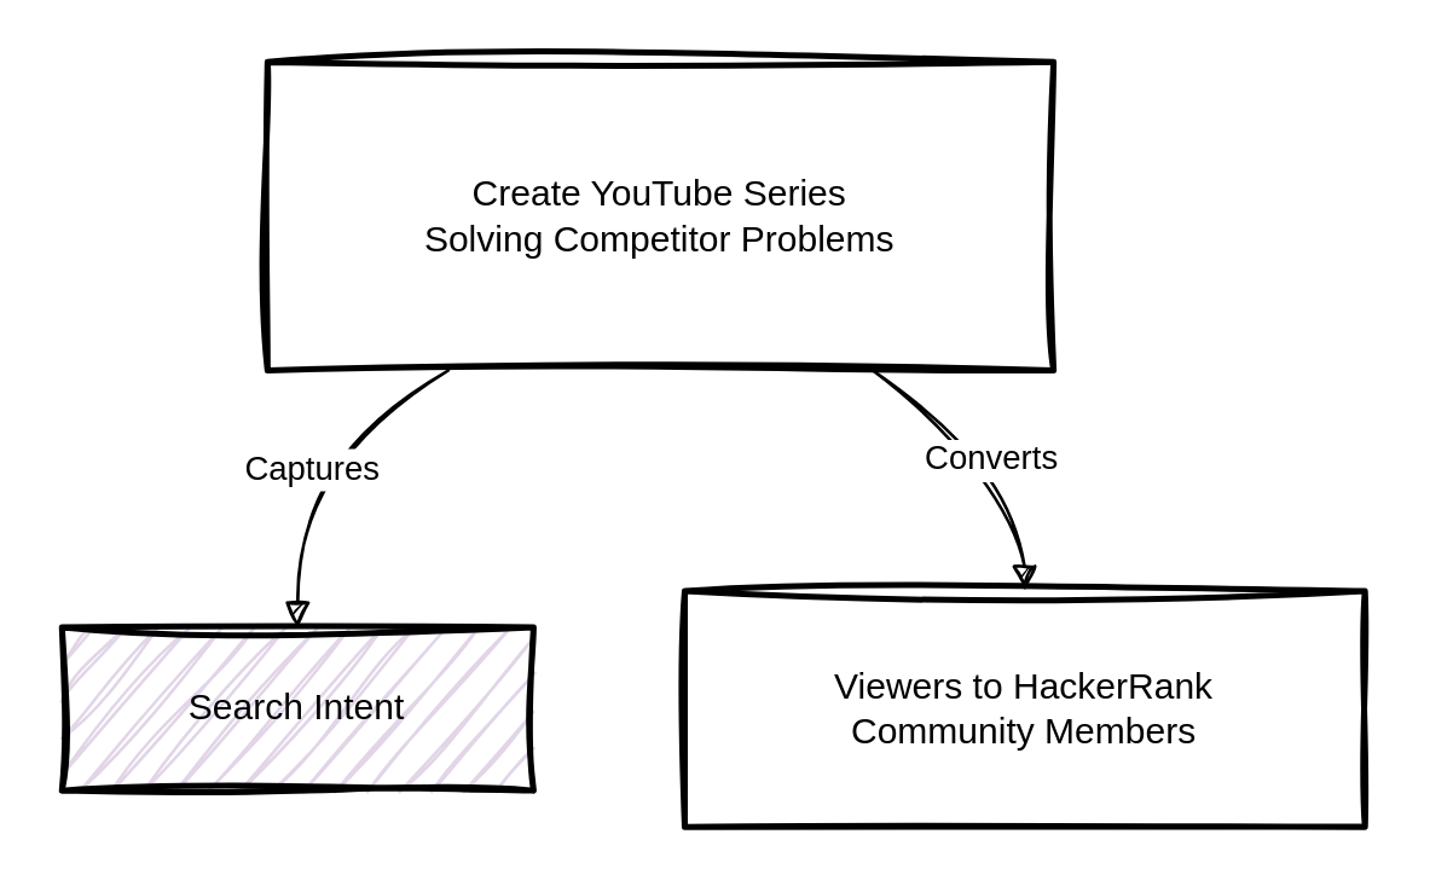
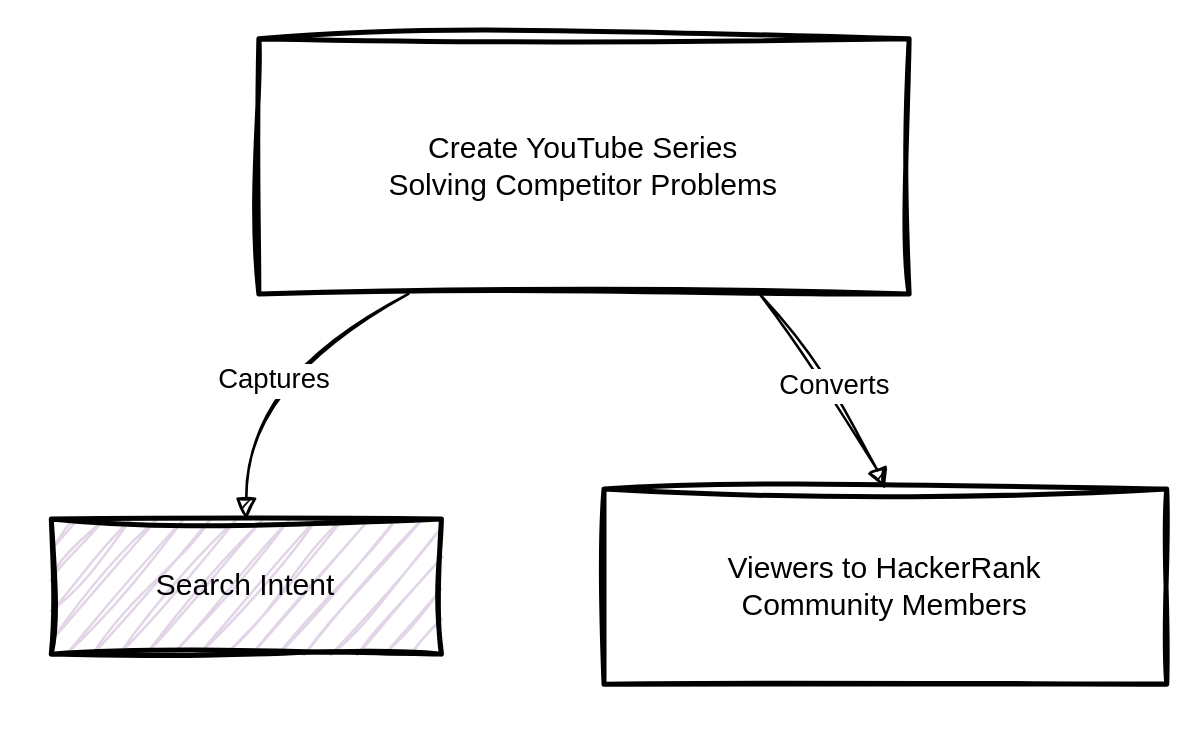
- <mxCell id="2" value="Create YouTube Series&#10;Solving Competitor Problems" style="whiteSpace=wrap;strokeWidth=2;sketch=1;curveFitting=1;jiggle=2;" vertex="1" parent="1"><mxGeometry x="88" y="20" width="260" height="102" as="geometry" /></mxCell>
+ <mxCell id="2" value="Create YouTube Series&#10;Solving Competitor Problems" style="whiteSpace=wrap;strokeWidth=2;sketch=1;curveFitting=1;jiggle=2;" vertex="1" parent="1"><mxGeometry x="103" y="15" width="260" height="102" as="geometry" /></mxCell>
- <mxCell id="4" value="Viewers to HackerRank&#10;Community Members" style="whiteSpace=wrap;strokeWidth=2;sketch=1;curveFitting=1;jiggle=2;" vertex="1" parent="1"><mxGeometry x="226" y="195" width="225" height="78" as="geometry" /></mxCell>
+ <mxCell id="4" value="Viewers to HackerRank&#10;Community Members" style="whiteSpace=wrap;strokeWidth=2;sketch=1;curveFitting=1;jiggle=2;" vertex="1" parent="1"><mxGeometry x="241" y="195" width="225" height="78" as="geometry" /></mxCell>
